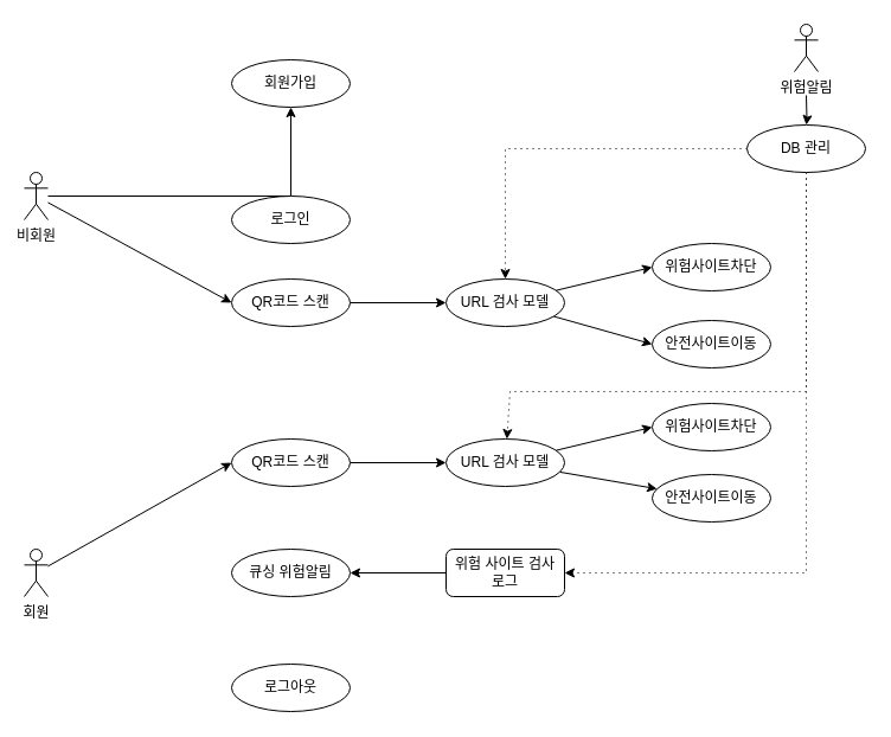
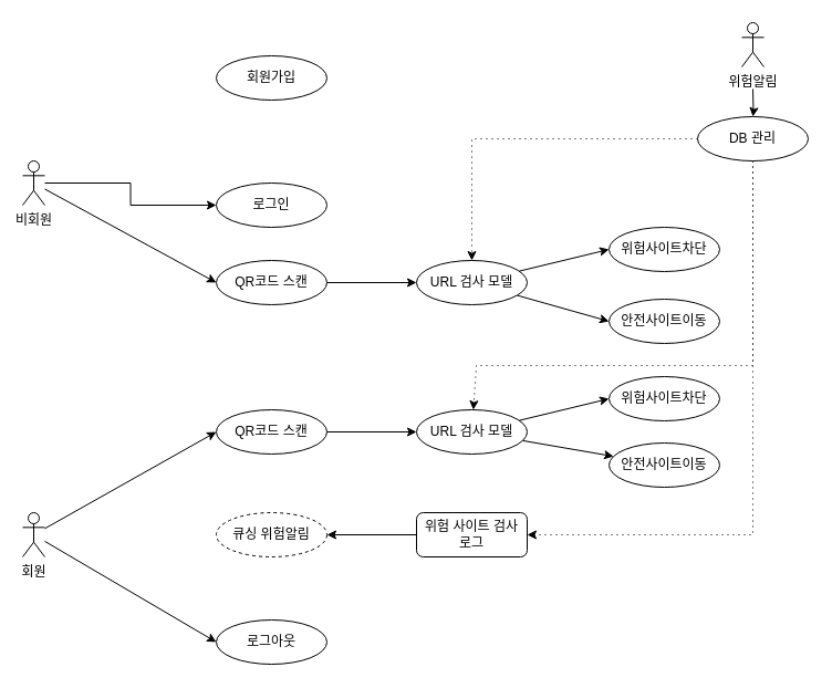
- <mxCell id="2" style="edgeStyle=orthogonalEdgeStyle;rounded=0;orthogonalLoop=1;jettySize=auto;html=1;" edge="1" parent="1" source="4" target="11"><mxGeometry relative="1" as="geometry" /></mxCell>
+ <mxCell id="2" style="edgeStyle=orthogonalEdgeStyle;rounded=0;orthogonalLoop=1;jettySize=auto;html=1;" edge="1" parent="1" source="4" target="10"><mxGeometry relative="1" as="geometry" /></mxCell>
- <mxCell id="23" value="큐싱 위험알림" style="ellipse;whiteSpace=wrap;html=1;" vertex="1" parent="1"><mxGeometry x="195" y="463" width="100" height="40" as="geometry" /></mxCell>
+ <mxCell id="23" value="큐싱 위험알림" style="ellipse;whiteSpace=wrap;html=1;dashed=1;" vertex="1" parent="1"><mxGeometry x="195" y="463" width="100" height="40" as="geometry" /></mxCell>
+ <mxCell id="6" style="rounded=0;orthogonalLoop=1;jettySize=auto;html=1;entryX=0;entryY=0.5;entryDx=0;entryDy=0;" edge="1" parent="1" source="7" target="14"><mxGeometry relative="1" as="geometry" /></mxCell>
